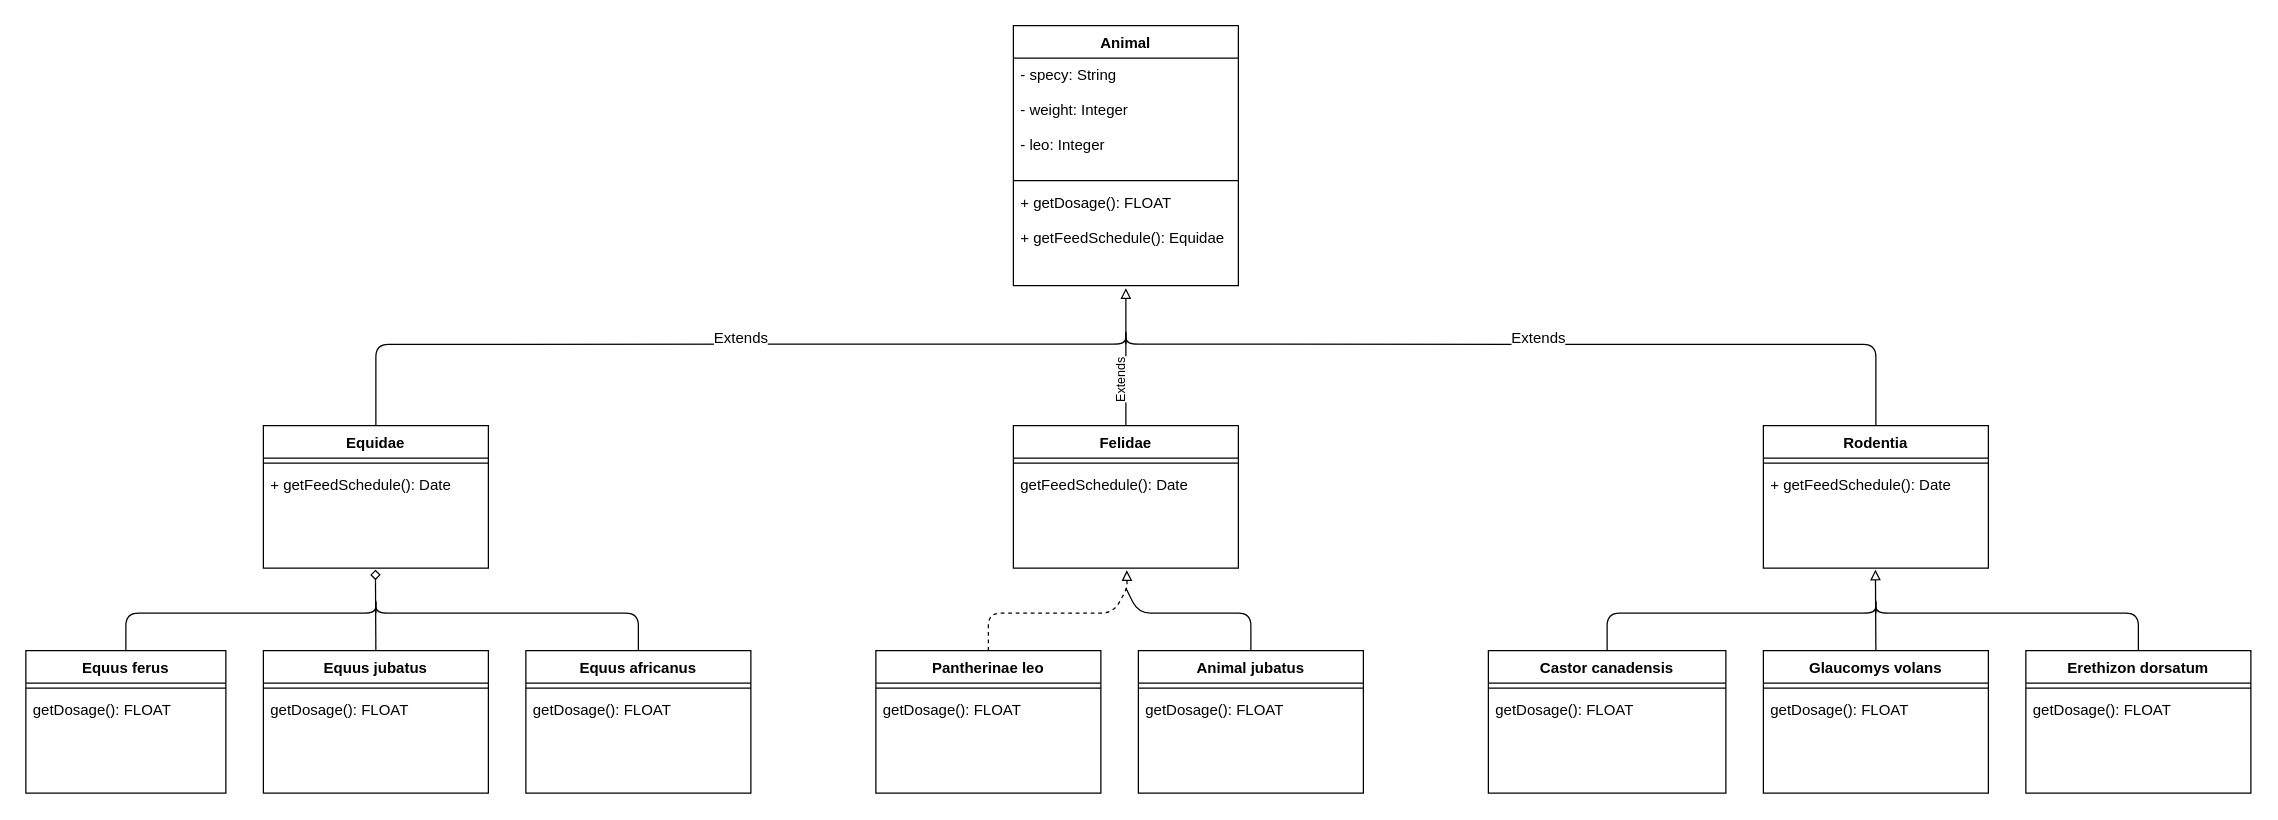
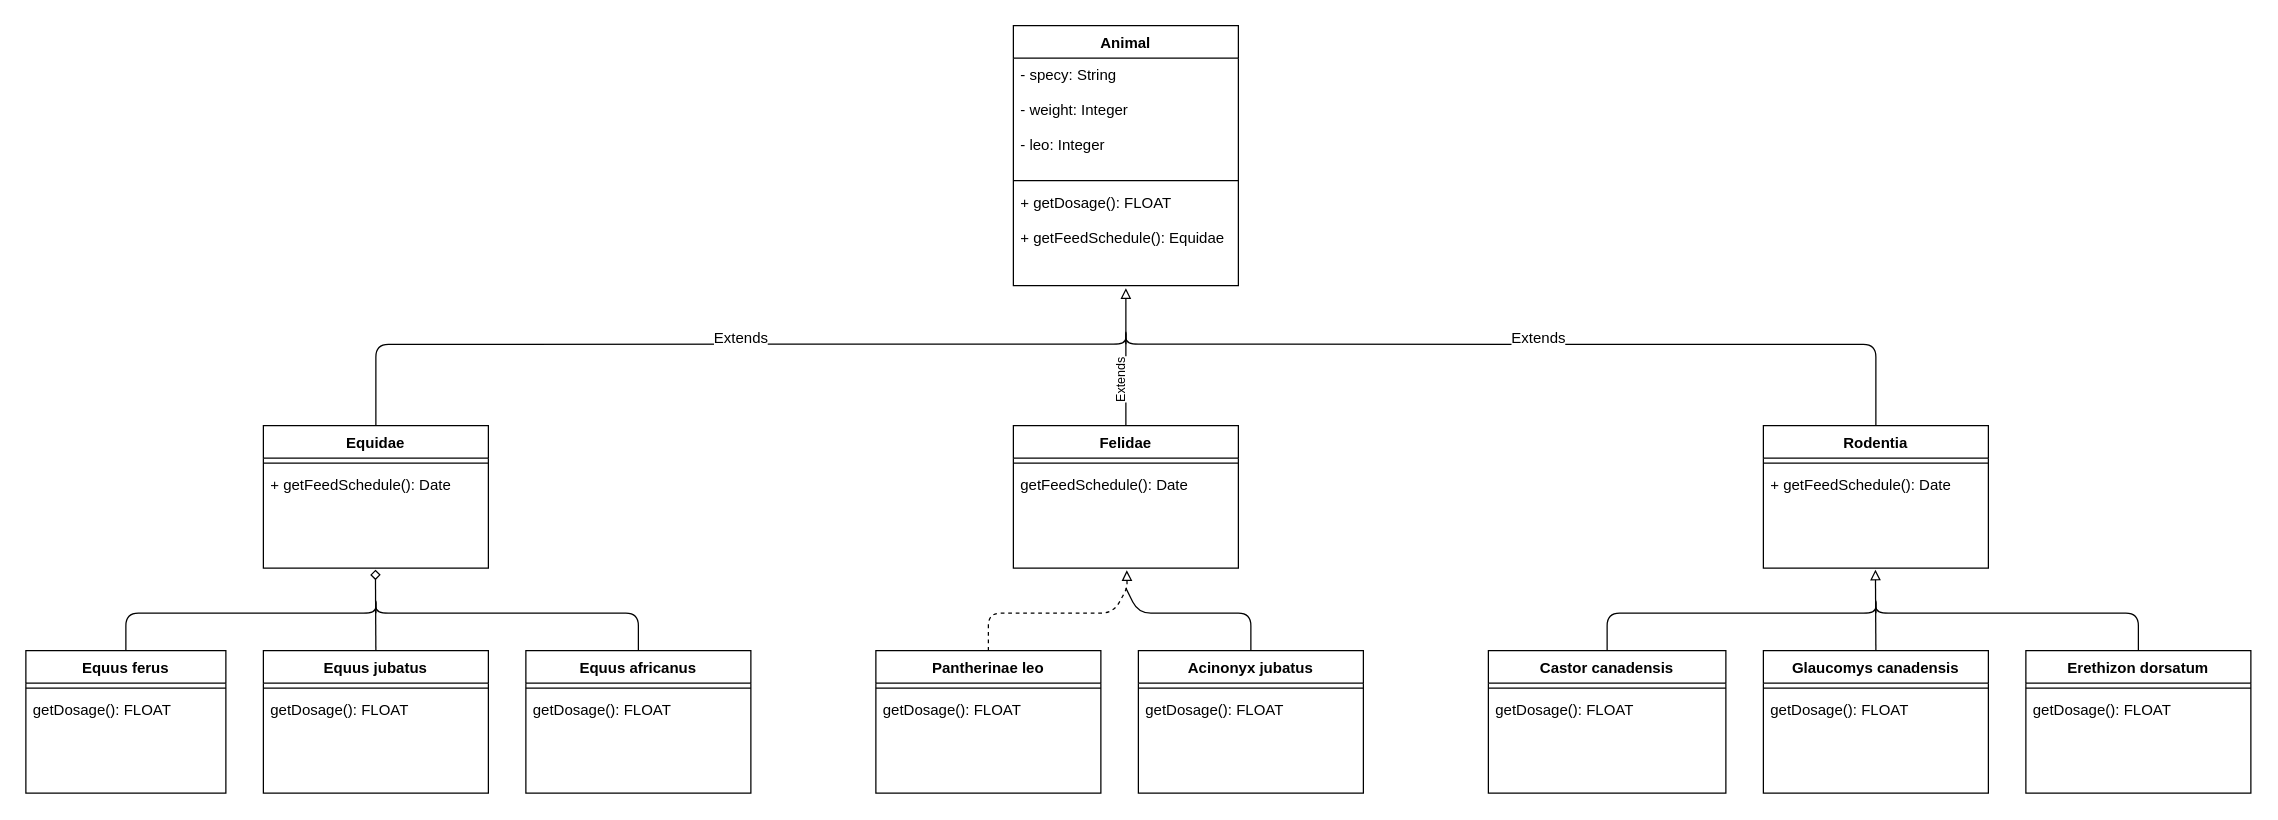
- <mxCell id="24" value="Animal jubatus" style="swimlane;fontStyle=1;align=center;verticalAlign=top;childLayout=stackLayout;horizontal=1;startSize=26;horizontalStack=0;resizeParent=1;resizeParentMax=0;resizeLast=0;collapsible=1;marginBottom=0;labelBackgroundColor=none;fontSize=12;" parent="1" vertex="1"><mxGeometry x="910" y="520" width="180" height="114" as="geometry" /></mxCell>
+ <mxCell id="24" value="Acinonyx jubatus" style="swimlane;fontStyle=1;align=center;verticalAlign=top;childLayout=stackLayout;horizontal=1;startSize=26;horizontalStack=0;resizeParent=1;resizeParentMax=0;resizeLast=0;collapsible=1;marginBottom=0;labelBackgroundColor=none;fontSize=12;" parent="1" vertex="1"><mxGeometry x="910" y="520" width="180" height="114" as="geometry" /></mxCell>
- <mxCell id="39" value="Glaucomys volans" style="swimlane;fontStyle=1;align=center;verticalAlign=top;childLayout=stackLayout;horizontal=1;startSize=26;horizontalStack=0;resizeParent=1;resizeParentMax=0;resizeLast=0;collapsible=1;marginBottom=0;labelBackgroundColor=none;fontSize=12;" parent="1" vertex="1"><mxGeometry x="1410" y="520" width="180" height="114" as="geometry" /></mxCell>
+ <mxCell id="39" value="Glaucomys canadensis" style="swimlane;fontStyle=1;align=center;verticalAlign=top;childLayout=stackLayout;horizontal=1;startSize=26;horizontalStack=0;resizeParent=1;resizeParentMax=0;resizeLast=0;collapsible=1;marginBottom=0;labelBackgroundColor=none;fontSize=12;" parent="1" vertex="1"><mxGeometry x="1410" y="520" width="180" height="114" as="geometry" /></mxCell>
